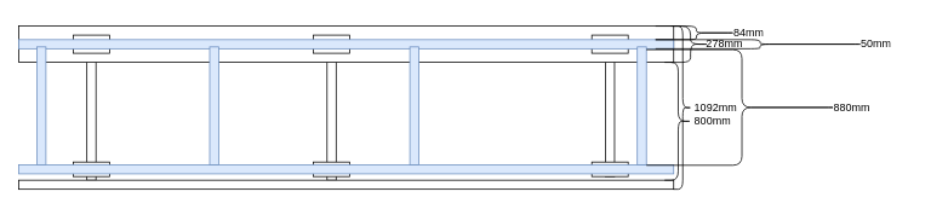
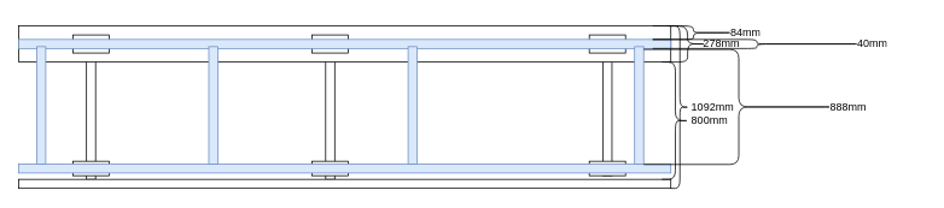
- <mxCell id="26" value="50mm" style="text;strokeColor=none;fillColor=none;align=left;verticalAlign=middle;spacingLeft=4;spacingRight=4;overflow=hidden;points=[[0,0.5],[1,0.5]];portConstraint=eastwest;rotatable=0;whiteSpace=wrap;html=1;" vertex="1" parent="1"><mxGeometry x="940" y="33" width="80" height="30" as="geometry" /></mxCell>
+ <mxCell id="26" value="40mm" style="text;strokeColor=none;fillColor=none;align=left;verticalAlign=middle;spacingLeft=4;spacingRight=4;overflow=hidden;points=[[0,0.5],[1,0.5]];portConstraint=eastwest;rotatable=0;whiteSpace=wrap;html=1;" vertex="1" parent="1"><mxGeometry x="940" y="33" width="80" height="30" as="geometry" /></mxCell>
- <mxCell id="30" value="880mm" style="text;strokeColor=none;fillColor=none;align=left;verticalAlign=middle;spacingLeft=4;spacingRight=4;overflow=hidden;points=[[0,0.5],[1,0.5]];portConstraint=eastwest;rotatable=0;whiteSpace=wrap;html=1;" vertex="1" parent="1"><mxGeometry x="910" y="103" width="80" height="30" as="geometry" /></mxCell>
+ <mxCell id="30" value="888mm" style="text;strokeColor=none;fillColor=none;align=left;verticalAlign=middle;spacingLeft=4;spacingRight=4;overflow=hidden;points=[[0,0.5],[1,0.5]];portConstraint=eastwest;rotatable=0;whiteSpace=wrap;html=1;" vertex="1" parent="1"><mxGeometry x="910" y="103" width="80" height="30" as="geometry" /></mxCell>
